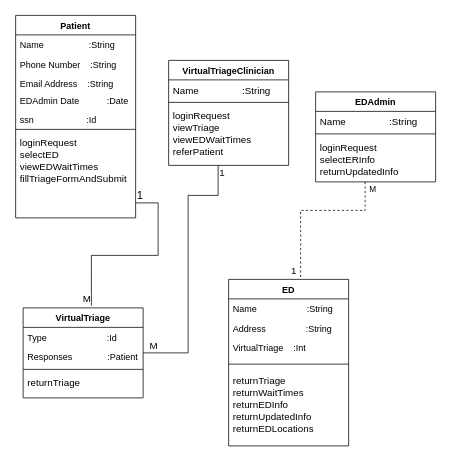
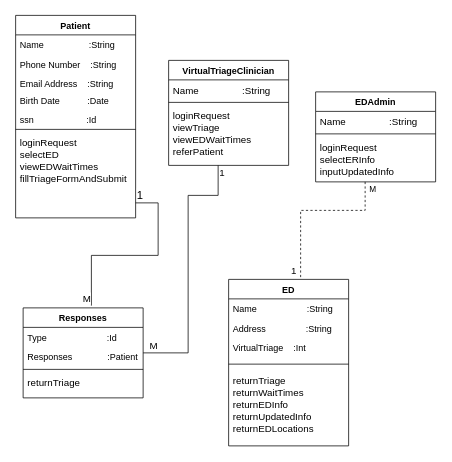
- <mxCell id="6" value="EDAdmin Date           :Date" style="text;align=left;verticalAlign=top;spacingLeft=4;spacingRight=4;overflow=hidden;rotatable=0;points=[[0,0.5],[1,0.5]];portConstraint=eastwest;rounded=0;shadow=0;html=0;" parent="2" vertex="1"><mxGeometry y="100" width="160" height="26" as="geometry" /></mxCell>
+ <mxCell id="6" value="Birth Date           :Date" style="text;align=left;verticalAlign=top;spacingLeft=4;spacingRight=4;overflow=hidden;rotatable=0;points=[[0,0.5],[1,0.5]];portConstraint=eastwest;rounded=0;shadow=0;html=0;" parent="2" vertex="1"><mxGeometry y="100" width="160" height="26" as="geometry" /></mxCell>
- <mxCell id="20" value="loginRequest&#10;selectERInfo&#10;returnUpdatedInfo" style="text;align=left;verticalAlign=top;spacingLeft=4;spacingRight=4;overflow=hidden;rotatable=0;points=[[0,0.5],[1,0.5]];portConstraint=eastwest;fontSize=13;" parent="16" vertex="1"><mxGeometry y="60" width="160" height="60" as="geometry" /></mxCell>
+ <mxCell id="20" value="loginRequest&#10;selectERInfo&#10;inputUpdatedInfo" style="text;align=left;verticalAlign=top;spacingLeft=4;spacingRight=4;overflow=hidden;rotatable=0;points=[[0,0.5],[1,0.5]];portConstraint=eastwest;fontSize=13;" parent="16" vertex="1"><mxGeometry y="60" width="160" height="60" as="geometry" /></mxCell>
- <mxCell id="25" value="VirtualTriage" style="swimlane;fontStyle=1;align=center;verticalAlign=top;childLayout=stackLayout;horizontal=1;startSize=26;horizontalStack=0;resizeParent=1;resizeLast=0;collapsible=1;marginBottom=0;rounded=0;shadow=0;strokeWidth=1;" parent="1" vertex="1"><mxGeometry x="30" y="410" width="160" height="120" as="geometry"><mxRectangle x="340" y="380" width="170" height="26" as="alternateBounds" /></mxGeometry></mxCell>
+ <mxCell id="25" value="Responses" style="swimlane;fontStyle=1;align=center;verticalAlign=top;childLayout=stackLayout;horizontal=1;startSize=26;horizontalStack=0;resizeParent=1;resizeLast=0;collapsible=1;marginBottom=0;rounded=0;shadow=0;strokeWidth=1;" parent="1" vertex="1"><mxGeometry x="30" y="410" width="160" height="120" as="geometry"><mxRectangle x="340" y="380" width="170" height="26" as="alternateBounds" /></mxGeometry></mxCell>
